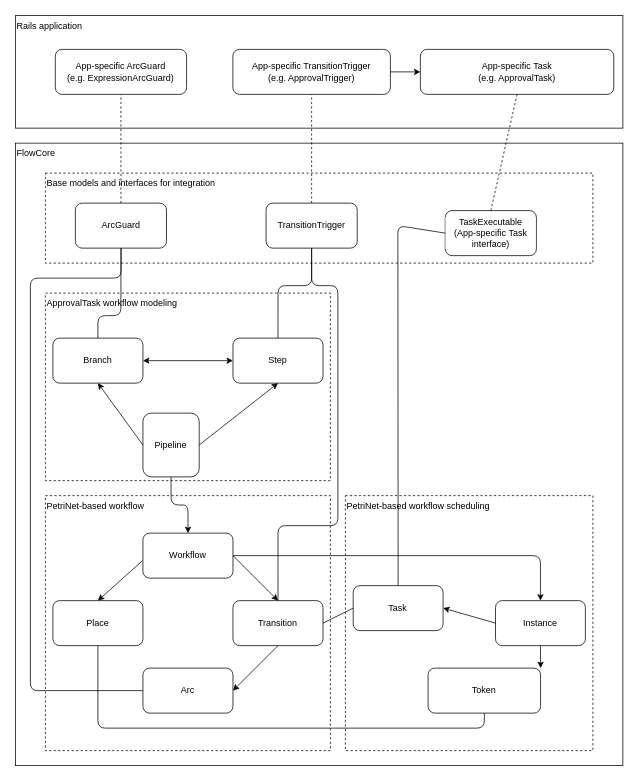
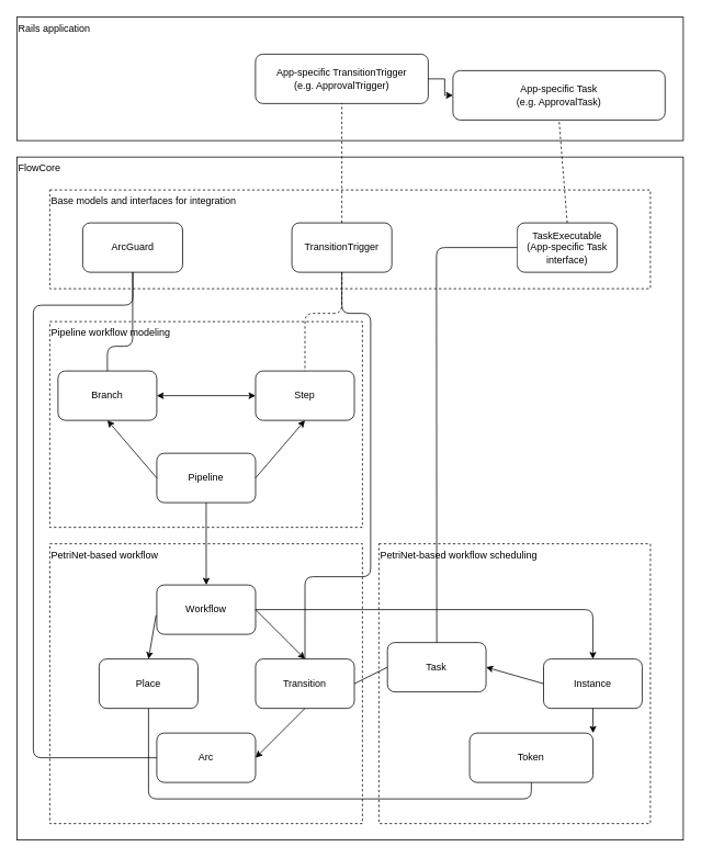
- <mxCell id="8" value="App-specific ArcGuard&lt;br&gt;(e.g. ExpressionArcGuard)" style="rounded=1;whiteSpace=wrap;html=1;labelBackgroundColor=#ffffff;align=center;" parent="6" vertex="1"><mxGeometry x="53.25" y="45" width="175" height="60" as="geometry" /></mxCell>
- <mxCell id="10" value="&lt;span&gt;App-specific Task&lt;/span&gt;&lt;br&gt;&lt;span&gt;(e.g. ApprovalTask)&lt;/span&gt;" style="rounded=1;whiteSpace=wrap;html=1;labelBackgroundColor=#ffffff;align=center;" parent="6" vertex="1"><mxGeometry x="540" y="45" width="257.88" height="60" as="geometry" /></mxCell>
+ <mxCell id="10" value="&lt;span&gt;App-specific Task&lt;/span&gt;&lt;br&gt;&lt;span&gt;(e.g. ApprovalTask)&lt;/span&gt;" style="rounded=1;whiteSpace=wrap;html=1;labelBackgroundColor=#ffffff;align=center;" parent="6" vertex="1"><mxGeometry x="530" y="65" width="257.88" height="60" as="geometry" /></mxCell>
- <mxCell id="50" value="" style="endArrow=none;dashed=1;html=1;entryX=0.5;entryY=1;entryDx=0;entryDy=0;exitX=0.5;exitY=0;exitDx=0;exitDy=0;" parent="1" source="44" target="8" edge="1"><mxGeometry width="50" height="50" relative="1" as="geometry"><mxPoint x="80" y="150" as="sourcePoint" /><mxPoint x="130" y="100" as="targetPoint" /></mxGeometry></mxCell>
- <mxCell id="43" value="TaskExecutable&lt;br&gt;(App-specific Task interface)" style="rounded=1;whiteSpace=wrap;html=1;labelBackgroundColor=#ffffff;align=center;" parent="40" vertex="1"><mxGeometry x="533.185" y="50" width="121.5" height="60" as="geometry" /></mxCell>
+ <mxCell id="43" value="TaskExecutable&lt;br&gt;(App-specific Task interface)" style="rounded=1;whiteSpace=wrap;html=1;labelBackgroundColor=#ffffff;align=center;" parent="40" vertex="1"><mxGeometry x="568.185" y="40" width="121.5" height="60" as="geometry" /></mxCell>
- <mxCell id="46" style="edgeStyle=orthogonalEdgeStyle;rounded=1;orthogonalLoop=1;jettySize=auto;html=1;exitX=0.5;exitY=1;exitDx=0;exitDy=0;entryX=0.5;entryY=0;entryDx=0;entryDy=0;startArrow=none;startFill=0;endArrow=none;endFill=0;" parent="1" source="42" target="25" edge="1"><mxGeometry relative="1" as="geometry"><Array as="points"><mxPoint x="415" y="380" /><mxPoint x="370" y="380" /></Array></mxGeometry></mxCell>
+ <mxCell id="46" style="edgeStyle=orthogonalEdgeStyle;rounded=1;orthogonalLoop=1;jettySize=auto;html=1;exitX=0.5;exitY=1;exitDx=0;exitDy=0;entryX=0.5;entryY=0;entryDx=0;entryDy=0;startArrow=none;startFill=0;endArrow=none;endFill=0;dashed=1;" parent="1" source="42" target="25" edge="1"><mxGeometry relative="1" as="geometry"><Array as="points"><mxPoint x="415" y="380" /><mxPoint x="370" y="380" /></Array></mxGeometry></mxCell>
- <mxCell id="23" value="ApprovalTask workflow modeling" style="rounded=0;whiteSpace=wrap;html=1;dashed=1;align=left;verticalAlign=top;" parent="22" vertex="1"><mxGeometry width="380" height="250" as="geometry" /></mxCell>
+ <mxCell id="23" value="Pipeline workflow modeling" style="rounded=0;whiteSpace=wrap;html=1;dashed=1;align=left;verticalAlign=top;" parent="22" vertex="1"><mxGeometry width="380" height="250" as="geometry" /></mxCell>
- <mxCell id="24" value="Pipeline" style="rounded=1;whiteSpace=wrap;html=1;" parent="22" vertex="1"><mxGeometry x="130.066" y="160" width="75" height="85" as="geometry" /></mxCell>
+ <mxCell id="24" value="Pipeline" style="rounded=1;whiteSpace=wrap;html=1;" parent="22" vertex="1"><mxGeometry x="130.066" y="160" width="120.057" height="60" as="geometry" /></mxCell>
- <mxCell id="16" value="Place" style="rounded=1;whiteSpace=wrap;html=1;" parent="13" vertex="1"><mxGeometry x="10.009" y="140" width="120.057" height="60" as="geometry" /></mxCell>
+ <mxCell id="16" value="Place" style="rounded=1;whiteSpace=wrap;html=1;" parent="13" vertex="1"><mxGeometry x="60.009" y="140" width="120.057" height="60" as="geometry" /></mxCell>
